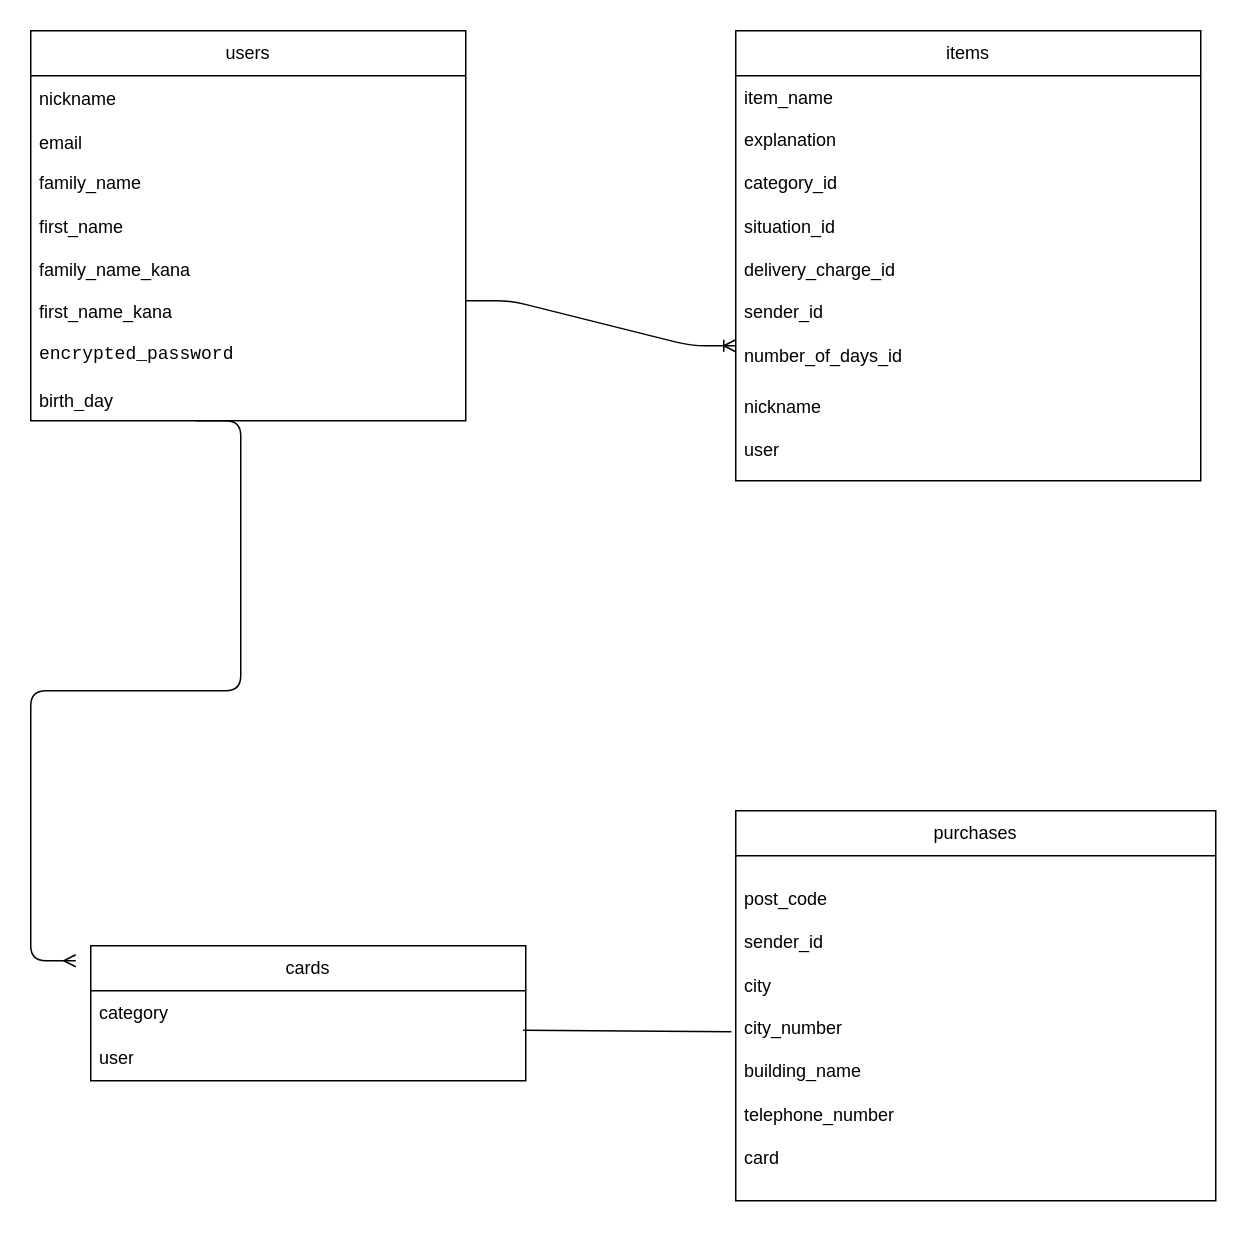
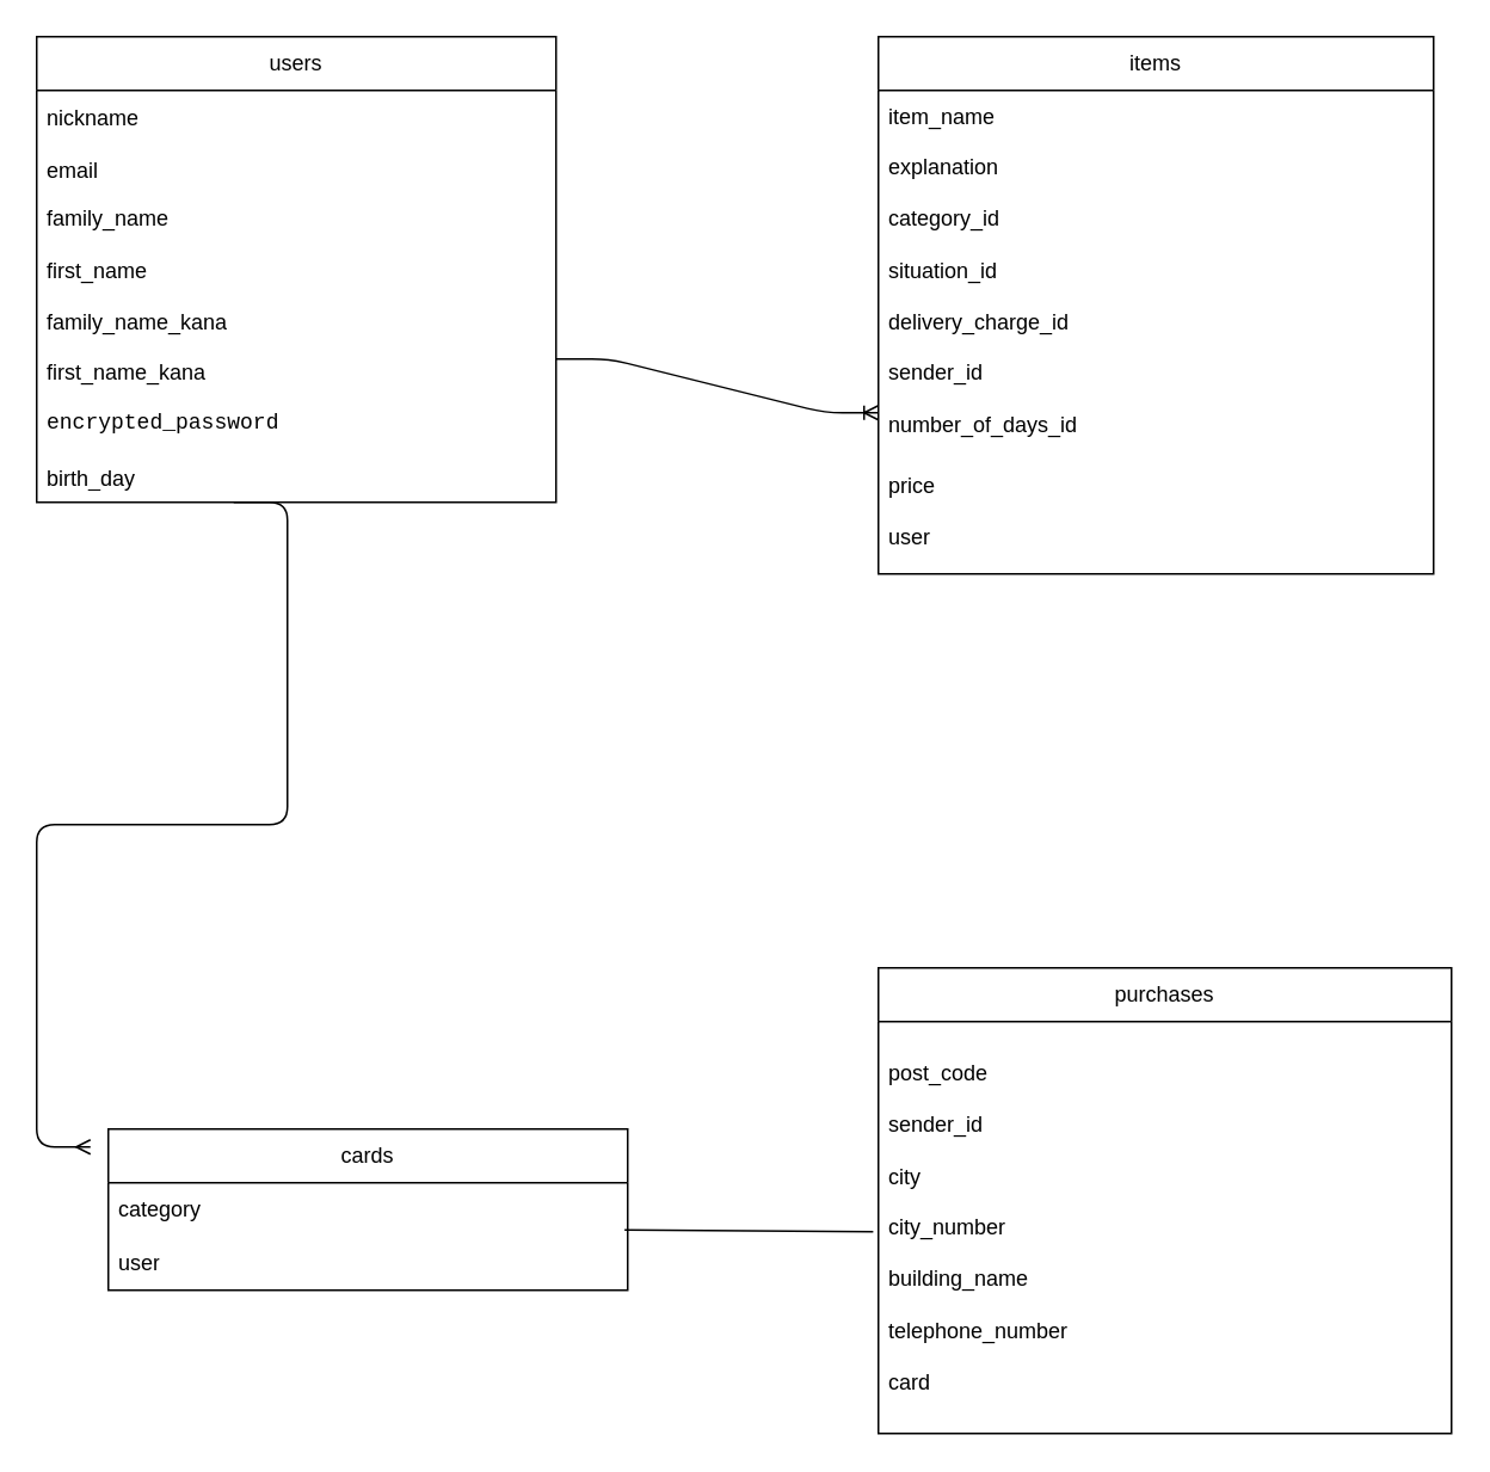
- <mxCell id="10" value="nickname&lt;br&gt;&lt;br&gt;user" style="text;strokeColor=none;fillColor=none;align=left;verticalAlign=middle;spacingLeft=4;spacingRight=4;overflow=hidden;points=[[0,0.5],[1,0.5]];portConstraint=eastwest;rotatable=0;whiteSpace=wrap;html=1;" parent="7" vertex="1"><mxGeometry y="230" width="310" height="70" as="geometry" /></mxCell>
+ <mxCell id="10" value="price&lt;br&gt;&lt;br&gt;user" style="text;strokeColor=none;fillColor=none;align=left;verticalAlign=middle;spacingLeft=4;spacingRight=4;overflow=hidden;points=[[0,0.5],[1,0.5]];portConstraint=eastwest;rotatable=0;whiteSpace=wrap;html=1;" parent="7" vertex="1"><mxGeometry y="230" width="310" height="70" as="geometry" /></mxCell>
